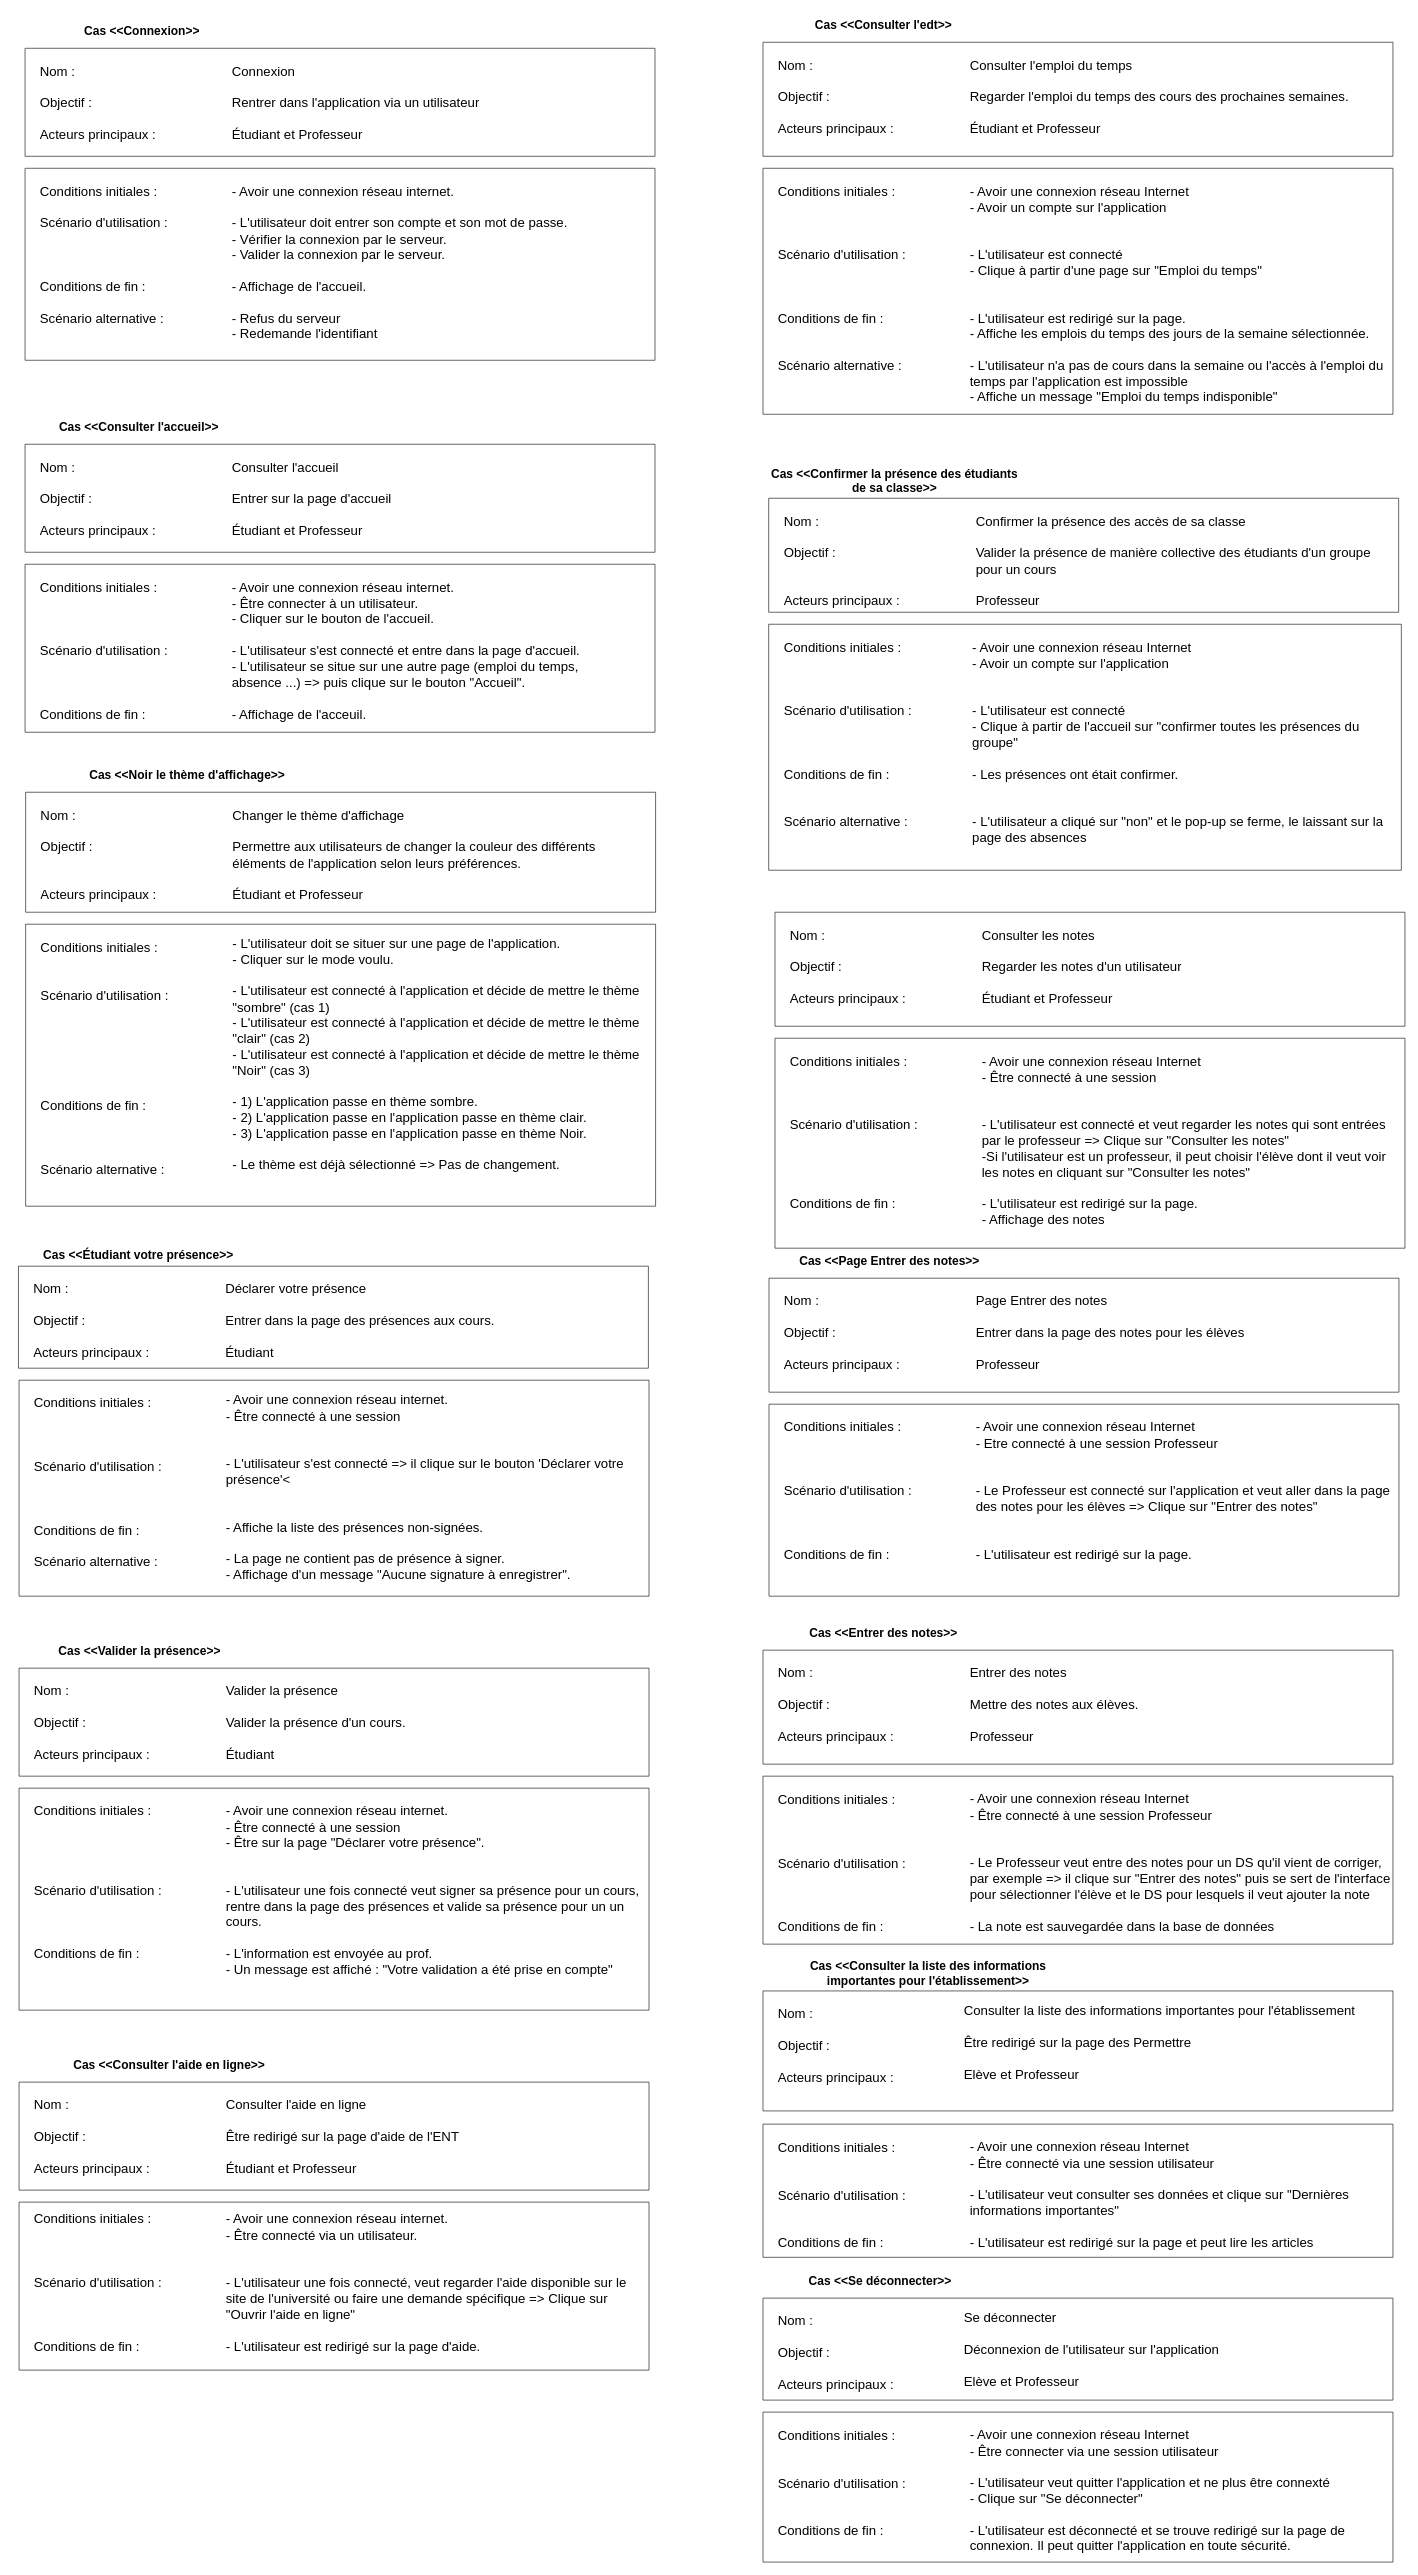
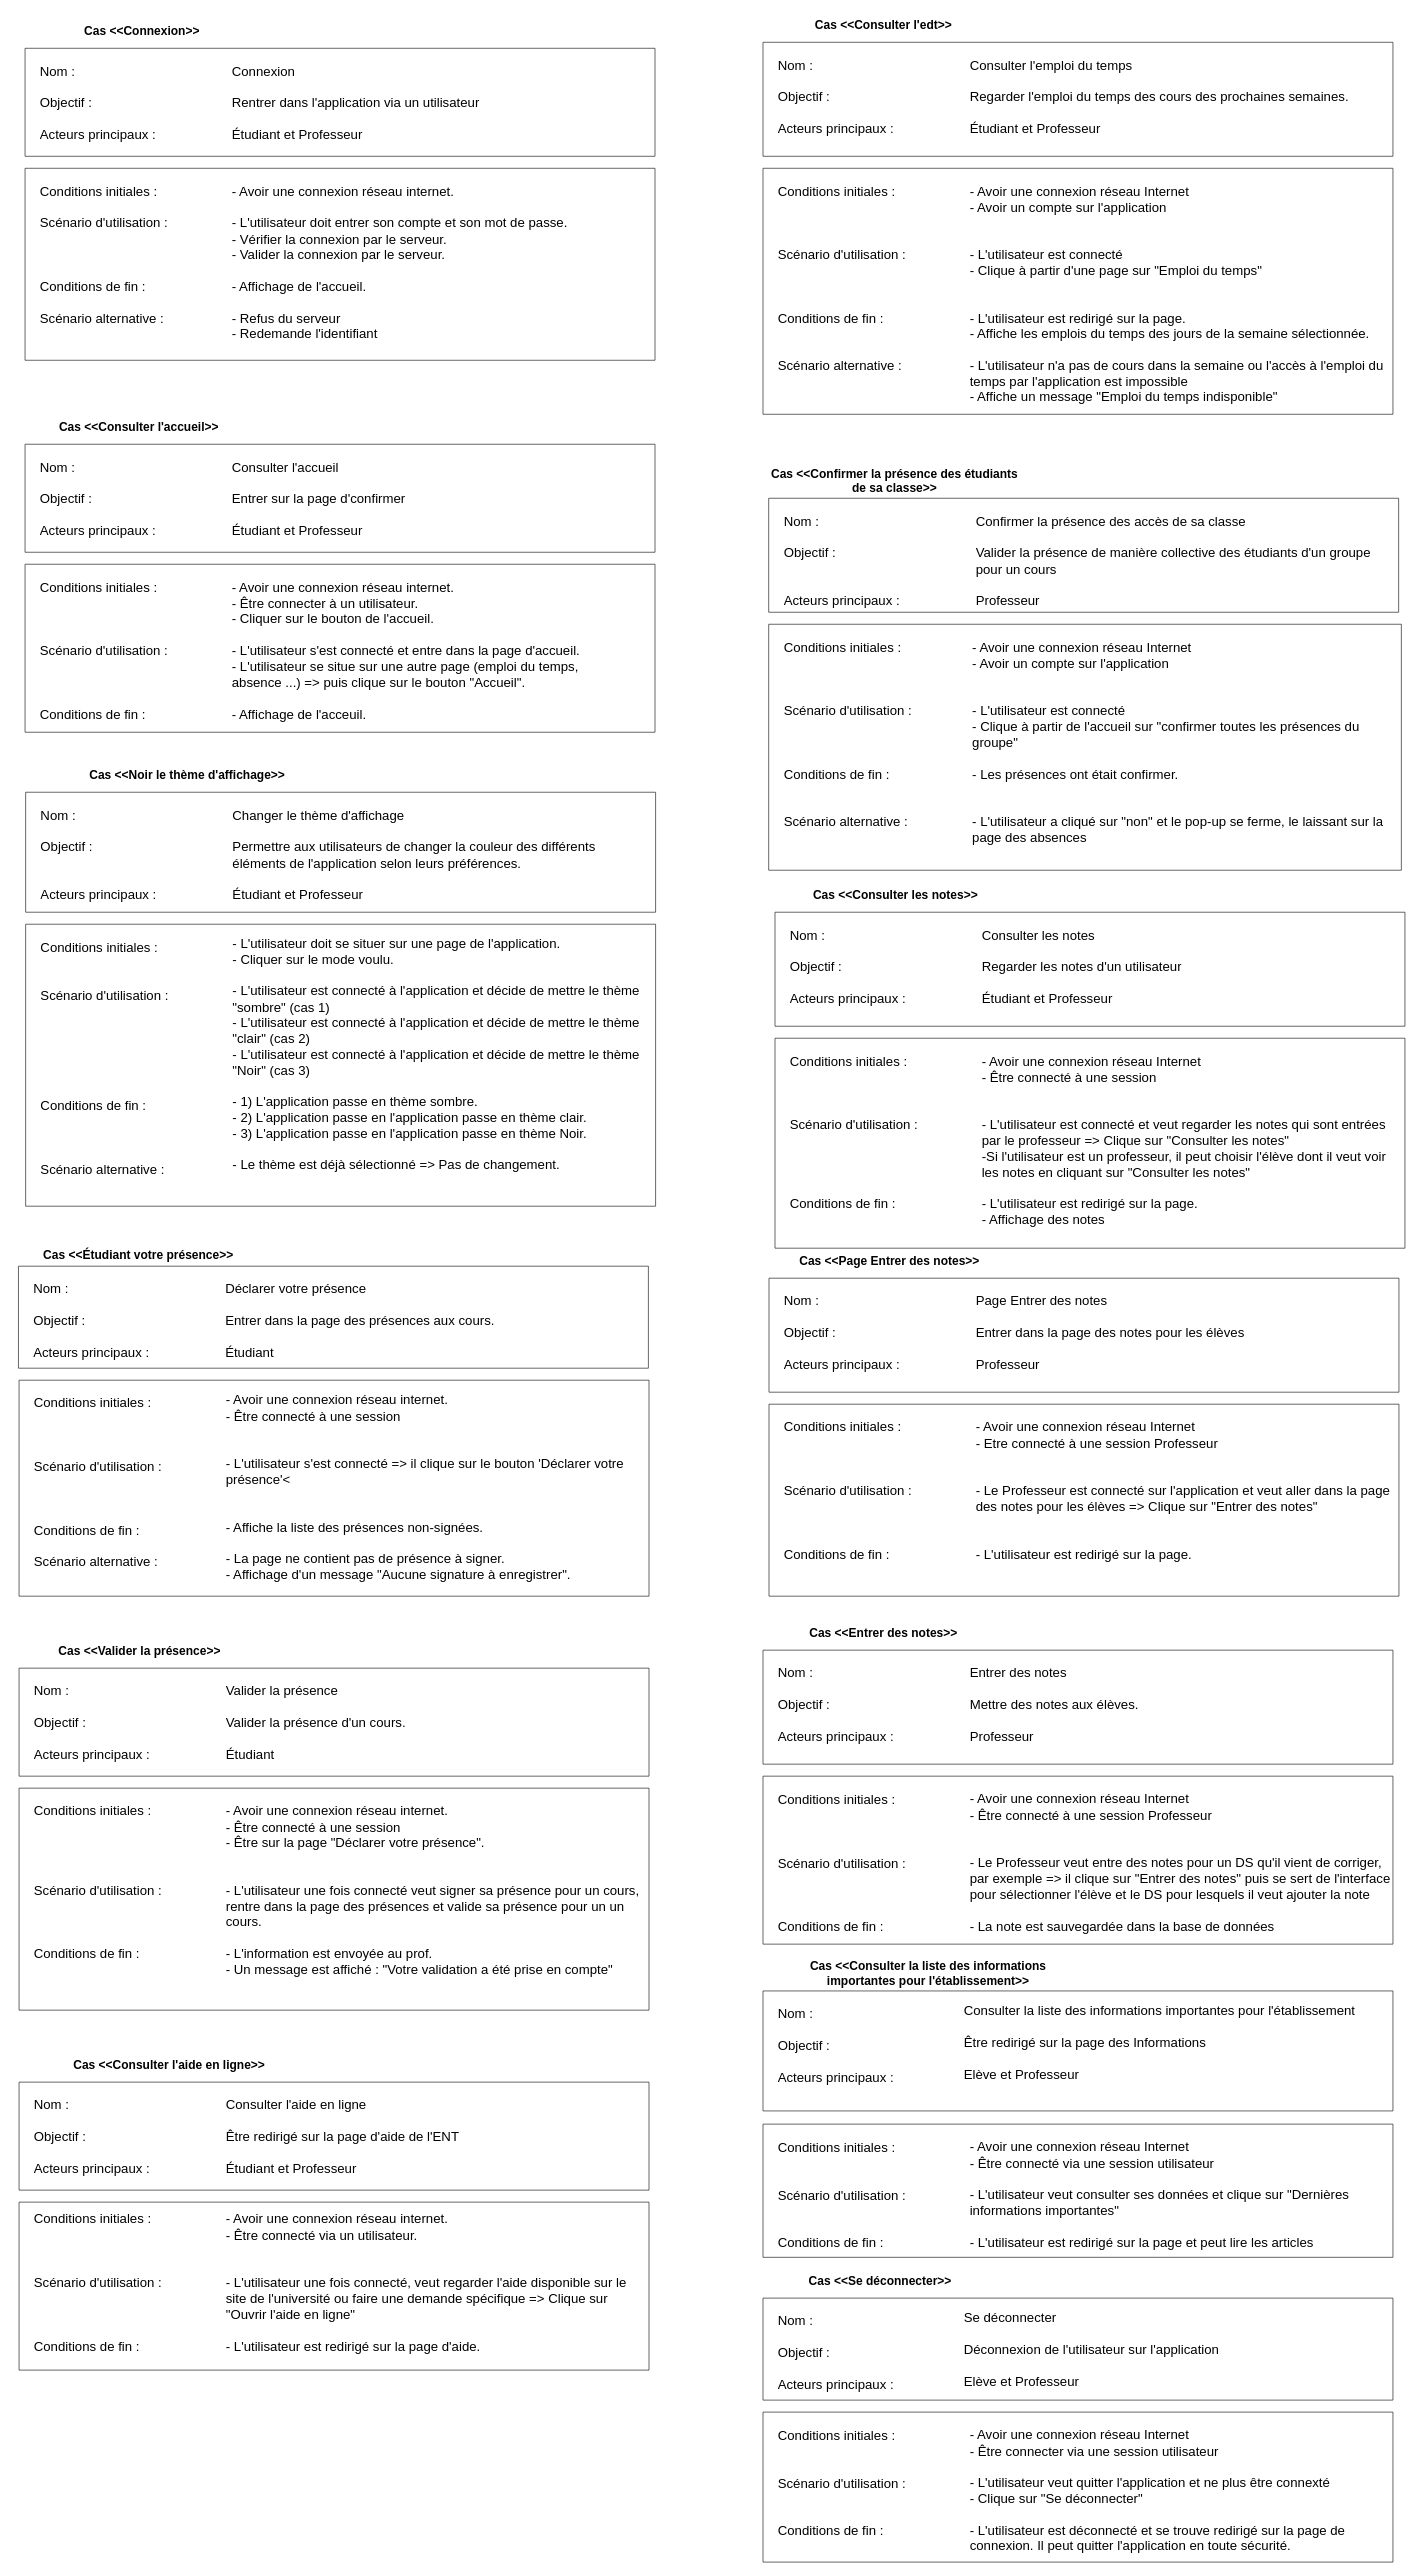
- <mxCell id="11" value="&lt;div&gt;&lt;br&gt;&lt;/div&gt;&lt;div&gt;Consulter l'accueil&lt;br&gt;&lt;/div&gt;&lt;div&gt;&lt;br&gt;&lt;/div&gt;Entrer sur la page d'accueil&lt;br&gt;&lt;div&gt;&lt;br&gt;&lt;/div&gt;&lt;div&gt;Étudiant et Professeur&lt;br&gt;&lt;/div&gt;" style="text;html=1;strokeColor=none;fillColor=none;spacing=5;spacingTop=-20;whiteSpace=wrap;overflow=hidden;rounded=0;fontSize=22;" parent="9" vertex="1"><mxGeometry x="340" y="10" width="540" height="160" as="geometry" /></mxCell>
+ <mxCell id="11" value="&lt;div&gt;&lt;br&gt;&lt;/div&gt;&lt;div&gt;Consulter l'accueil&lt;br&gt;&lt;/div&gt;&lt;div&gt;&lt;br&gt;&lt;/div&gt;Entrer sur la page d'confirmer&lt;br&gt;&lt;div&gt;&lt;br&gt;&lt;/div&gt;&lt;div&gt;Étudiant et Professeur&lt;br&gt;&lt;/div&gt;" style="text;html=1;strokeColor=none;fillColor=none;spacing=5;spacingTop=-20;whiteSpace=wrap;overflow=hidden;rounded=0;fontSize=22;" parent="9" vertex="1"><mxGeometry x="340" y="10" width="540" height="160" as="geometry" /></mxCell>
+ <mxCell id="61" value="&lt;b&gt;Cas &amp;lt;&amp;lt;Consulter les notes&amp;gt;&amp;gt;&lt;/b&gt;" style="text;html=1;strokeColor=none;fillColor=none;align=center;verticalAlign=middle;whiteSpace=wrap;rounded=0;fontSize=20;" parent="1" vertex="1"><mxGeometry x="1322" y="1470" width="340" height="40" as="geometry" /></mxCell>
- <mxCell id="81" value="&lt;div&gt;&lt;br&gt;&lt;/div&gt;&lt;div&gt;Consulter la liste des informations importantes pour l'établissement&lt;/div&gt;&lt;div&gt;&lt;br&gt;&lt;/div&gt;&lt;div&gt;Être redirigé sur la page des Permettre&lt;br&gt;&lt;/div&gt;&lt;div&gt;&lt;br&gt;&lt;/div&gt;&lt;div&gt;Elève et Professeur&lt;br&gt;&lt;/div&gt;" style="text;html=1;strokeColor=none;fillColor=none;spacing=5;spacingTop=-20;whiteSpace=wrap;overflow=hidden;rounded=0;fontSize=22;" parent="79" vertex="1"><mxGeometry x="330" y="5" width="700" height="180" as="geometry" /></mxCell>
+ <mxCell id="81" value="&lt;div&gt;&lt;br&gt;&lt;/div&gt;&lt;div&gt;Consulter la liste des informations importantes pour l'établissement&lt;/div&gt;&lt;div&gt;&lt;br&gt;&lt;/div&gt;&lt;div&gt;Être redirigé sur la page des Informations&lt;br&gt;&lt;/div&gt;&lt;div&gt;&lt;br&gt;&lt;/div&gt;&lt;div&gt;Elève et Professeur&lt;br&gt;&lt;/div&gt;" style="text;html=1;strokeColor=none;fillColor=none;spacing=5;spacingTop=-20;whiteSpace=wrap;overflow=hidden;rounded=0;fontSize=22;" parent="79" vertex="1"><mxGeometry x="330" y="5" width="700" height="180" as="geometry" /></mxCell>
